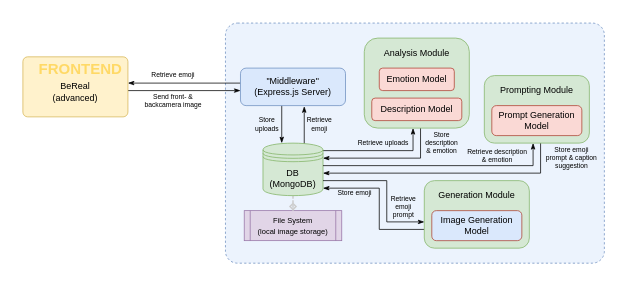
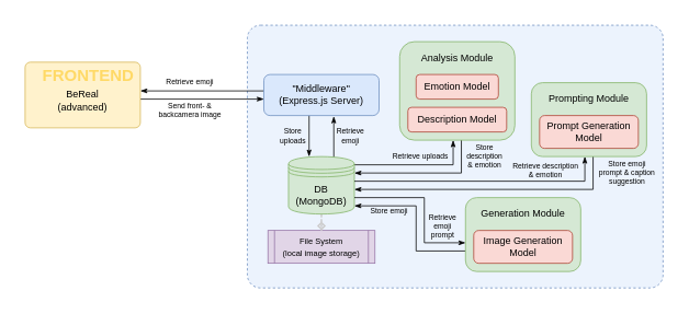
- <mxCell id="29" value="Image Generation Model" style="rounded=1;whiteSpace=wrap;html=1;fillColor=#dae8fc;strokeColor=#ae4132;" vertex="1" parent="27"><mxGeometry x="10" y="40" width="120" height="40" as="geometry" /></mxCell>
+ <mxCell id="29" value="Image Generation Model" style="rounded=1;whiteSpace=wrap;html=1;fillColor=#fad9d5;strokeColor=#ae4132;" vertex="1" parent="27"><mxGeometry x="10" y="40" width="120" height="40" as="geometry" /></mxCell>
